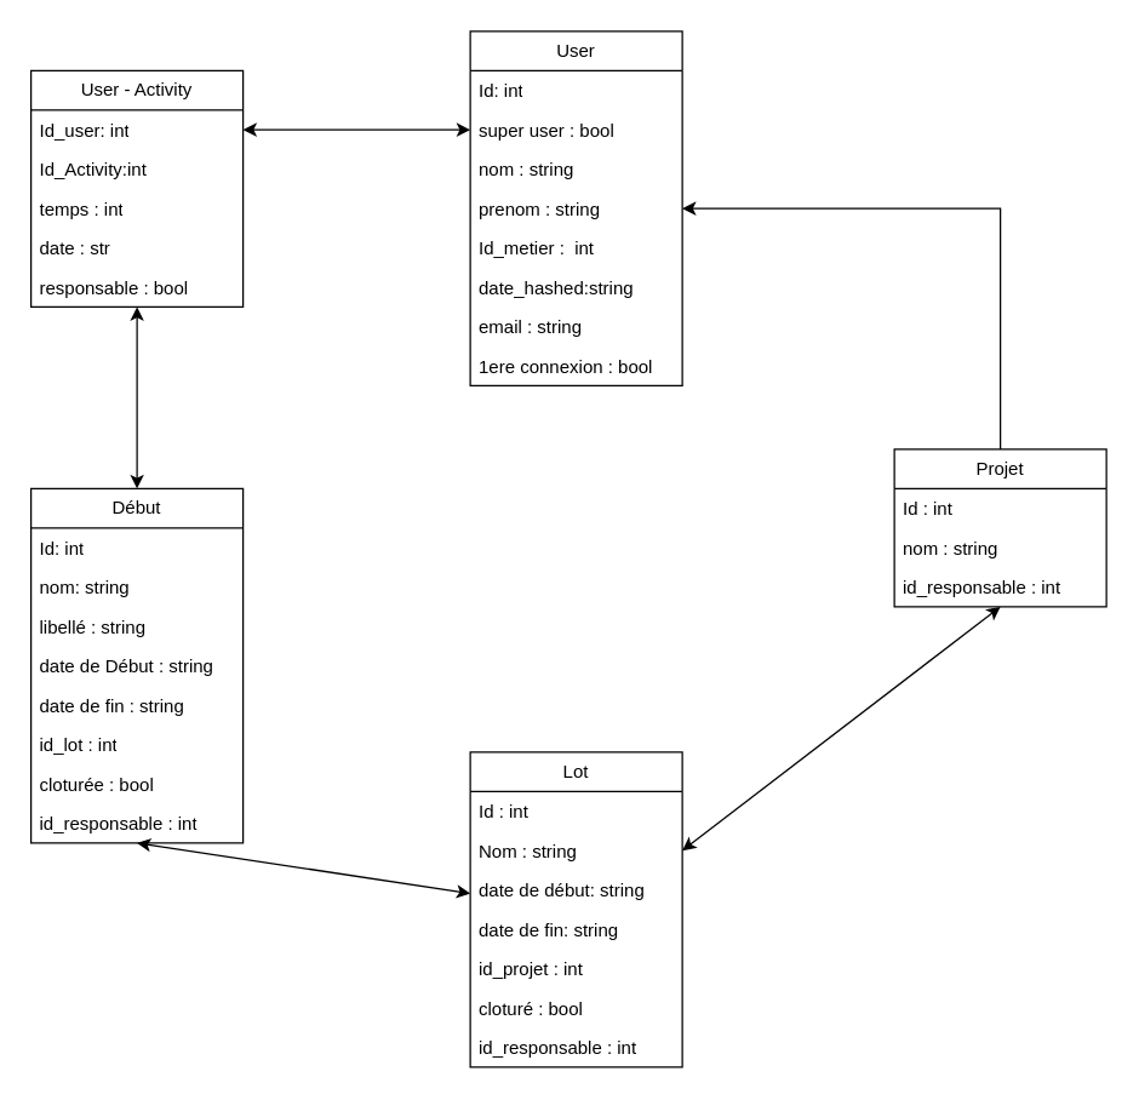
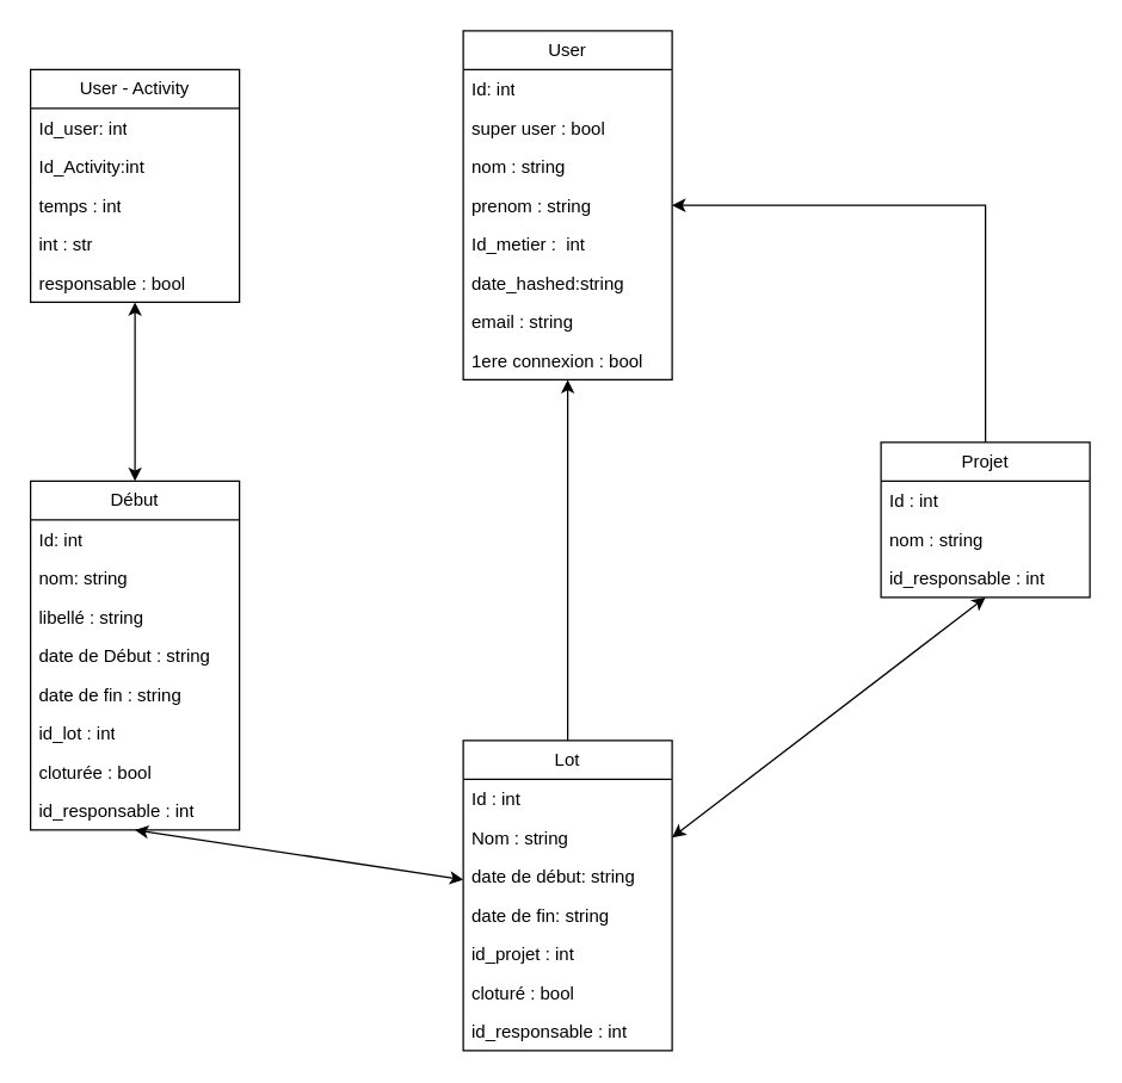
- <mxCell id="2" value="" style="edgeStyle=orthogonalEdgeStyle;rounded=0;orthogonalLoop=1;jettySize=auto;html=1;startArrow=classic;startFill=1;entryX=1;entryY=0.5;entryDx=0;entryDy=0;" parent="1" source="3" target="15" edge="1"><mxGeometry relative="1" as="geometry"><mxPoint x="200" y="46" as="targetPoint" /><Array as="points"><mxPoint x="260" y="85" /><mxPoint x="260" y="85" /></Array></mxGeometry></mxCell>
- <mxCell id="18" value="date : str" style="text;strokeColor=none;fillColor=none;align=left;verticalAlign=top;spacingLeft=4;spacingRight=4;overflow=hidden;rotatable=0;points=[[0,0.5],[1,0.5]];portConstraint=eastwest;whiteSpace=wrap;html=1;" parent="14" vertex="1"><mxGeometry y="104" width="140" height="26" as="geometry" /></mxCell>
+ <mxCell id="18" value="int : str" style="text;strokeColor=none;fillColor=none;align=left;verticalAlign=top;spacingLeft=4;spacingRight=4;overflow=hidden;rotatable=0;points=[[0,0.5],[1,0.5]];portConstraint=eastwest;whiteSpace=wrap;html=1;" parent="14" vertex="1"><mxGeometry y="104" width="140" height="26" as="geometry" /></mxCell>
+ <mxCell id="30" style="edgeStyle=orthogonalEdgeStyle;rounded=0;orthogonalLoop=1;jettySize=auto;html=1;entryX=0.5;entryY=1;entryDx=0;entryDy=0;" parent="1" source="31" target="3" edge="1"><mxGeometry relative="1" as="geometry" /></mxCell>
